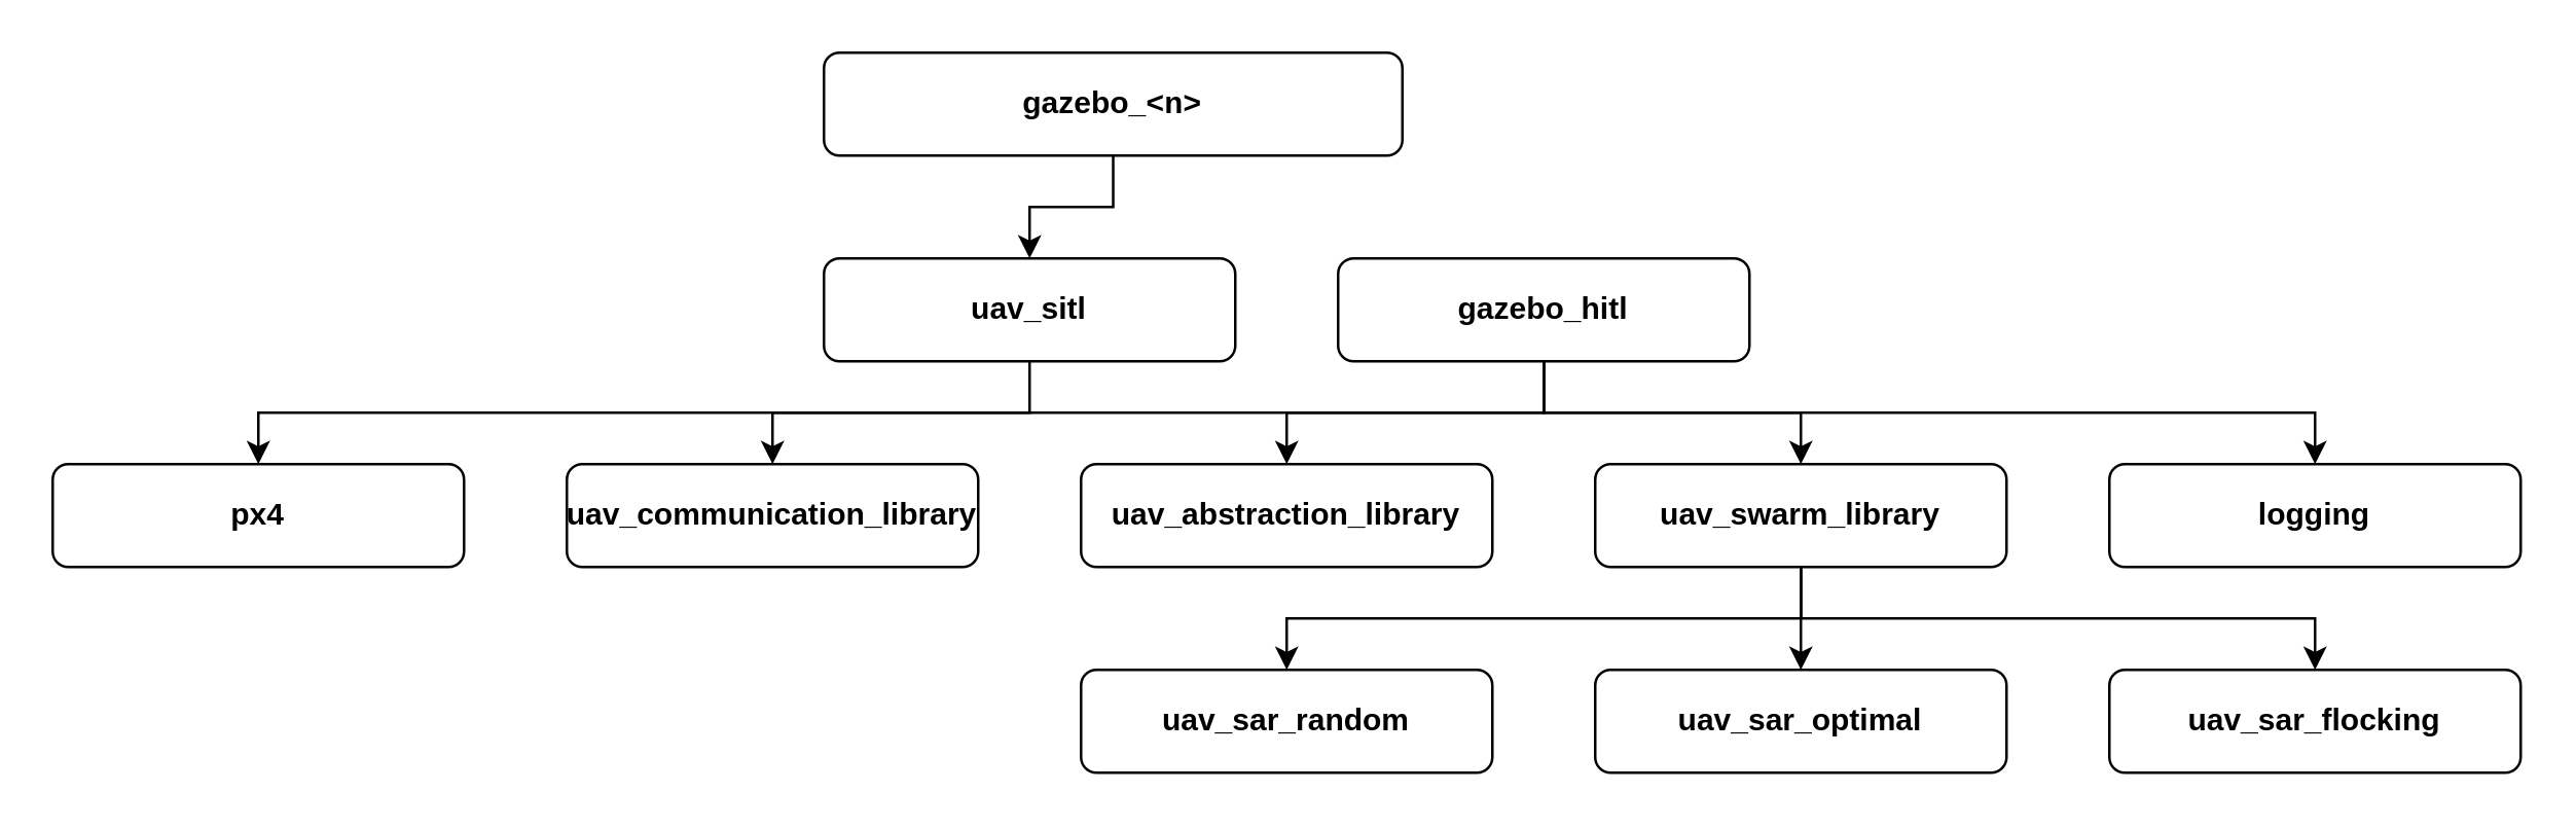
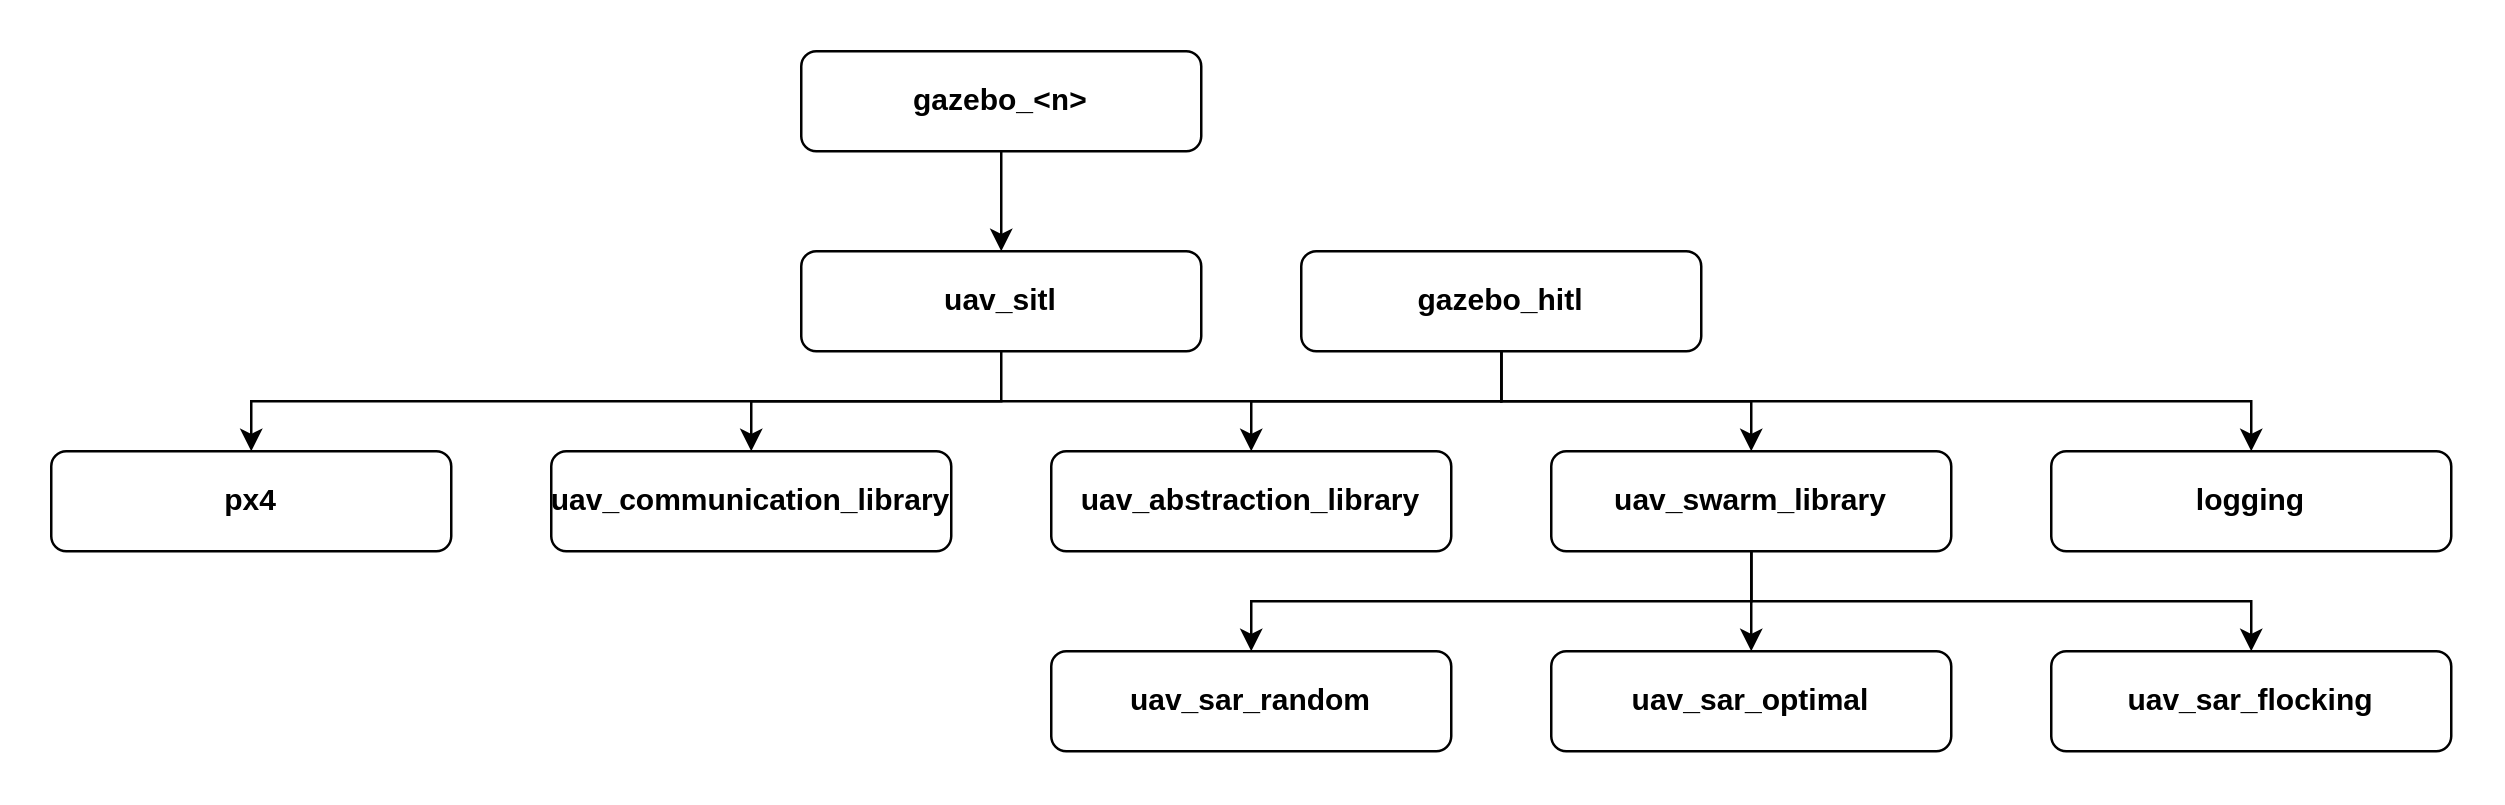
- <mxCell id="3" value="&lt;div style=&quot;font-size: 12px;&quot;&gt;gazebo_&lt;font style=&quot;font-size: 12px;&quot; face=&quot;Courier New&quot;&gt;&amp;lt;n&amp;gt;&lt;/font&gt;&lt;br style=&quot;font-size: 12px;&quot;&gt;&lt;/div&gt;" style="rounded=1;whiteSpace=wrap;html=1;fontStyle=1;fontSize=12;" vertex="1" parent="1"><mxGeometry x="320" y="20" width="225" height="40" as="geometry" /></mxCell>
+ <mxCell id="3" value="&lt;div style=&quot;font-size: 12px;&quot;&gt;gazebo_&lt;font style=&quot;font-size: 12px;&quot; face=&quot;Courier New&quot;&gt;&amp;lt;n&amp;gt;&lt;/font&gt;&lt;br style=&quot;font-size: 12px;&quot;&gt;&lt;/div&gt;" style="rounded=1;whiteSpace=wrap;html=1;fontStyle=1;fontSize=12;" vertex="1" parent="1"><mxGeometry x="320" y="20" width="160" height="40" as="geometry" /></mxCell>
